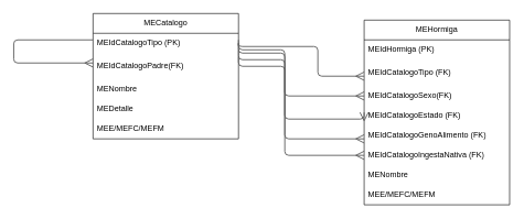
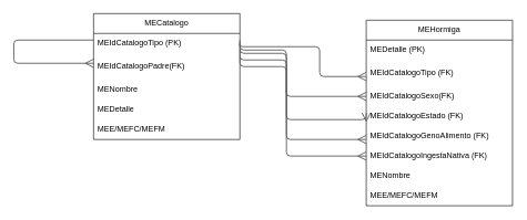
- <mxCell id="9" value="MEIdHormiga (PK)" style="text;strokeColor=none;fillColor=none;align=left;verticalAlign=middle;spacingLeft=4;spacingRight=4;overflow=hidden;points=[[0,0.5],[1,0.5]];portConstraint=eastwest;rotatable=0;whiteSpace=wrap;html=1;" parent="8" vertex="1"><mxGeometry y="30" width="220" height="30" as="geometry" /></mxCell>
+ <mxCell id="9" value="MEDetalle (PK)" style="text;strokeColor=none;fillColor=none;align=left;verticalAlign=middle;spacingLeft=4;spacingRight=4;overflow=hidden;points=[[0,0.5],[1,0.5]];portConstraint=eastwest;rotatable=0;whiteSpace=wrap;html=1;" parent="8" vertex="1"><mxGeometry y="30" width="220" height="30" as="geometry" /></mxCell>
